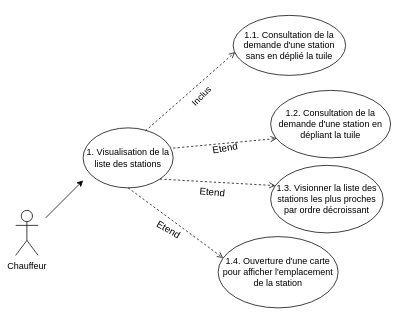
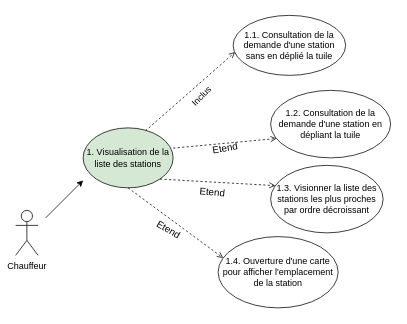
- <mxCell id="4" value="1. Visualisation de la liste des stations" style="ellipse;whiteSpace=wrap;html=1;" parent="1" vertex="1"><mxGeometry x="110" y="170" width="120" height="80" as="geometry" /></mxCell>
+ <mxCell id="4" value="1. Visualisation de la liste des stations" style="ellipse;whiteSpace=wrap;html=1;fillColor=#d5e8d4;" parent="1" vertex="1"><mxGeometry x="110" y="170" width="120" height="80" as="geometry" /></mxCell>
